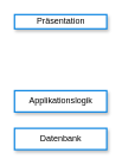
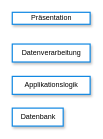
+ <mxCell id="3" value="Datenverarbeitung" style="html=1;imageAspect=0;fillColor=#FFFFFF;strokeColor=#1088E3;strokeWidth=2;shadow=1;labelPosition=center;verticalLabelPosition=middle;align=center;verticalAlign=middle;" vertex="1" parent="1"><mxGeometry x="20" y="73" width="130" height="30" as="geometry" /></mxCell>
- <mxCell id="5" value="Datenbank" style="html=1;imageAspect=0;fillColor=#FFFFFF;strokeColor=#1088E3;strokeWidth=2;shadow=1;labelPosition=center;verticalLabelPosition=middle;align=center;verticalAlign=middle;" vertex="1" parent="1"><mxGeometry x="20" y="180" width="130" height="30" as="geometry" /></mxCell>
+ <mxCell id="5" value="Datenbank" style="html=1;imageAspect=0;fillColor=#FFFFFF;strokeColor=#1088E3;strokeWidth=2;shadow=1;labelPosition=center;verticalLabelPosition=middle;align=center;verticalAlign=middle;" vertex="1" parent="1"><mxGeometry x="20" y="180" width="85" height="30" as="geometry" /></mxCell>
